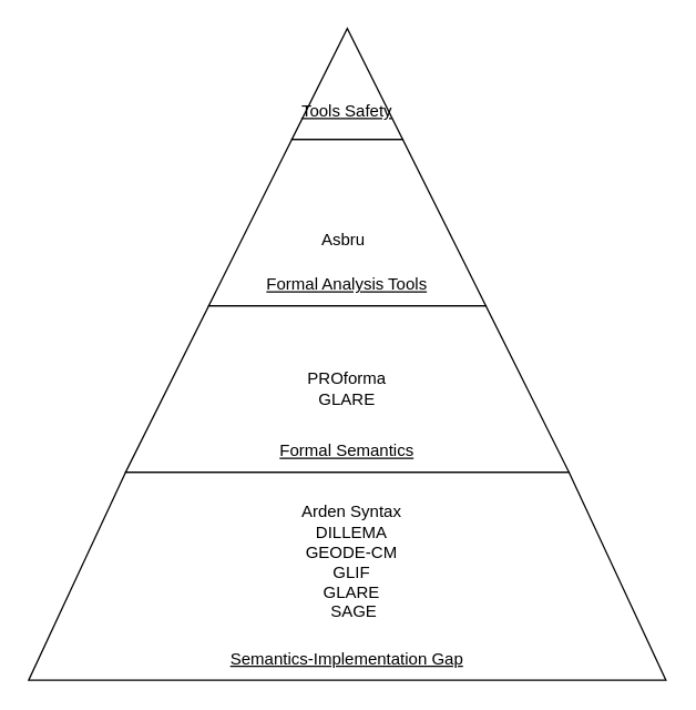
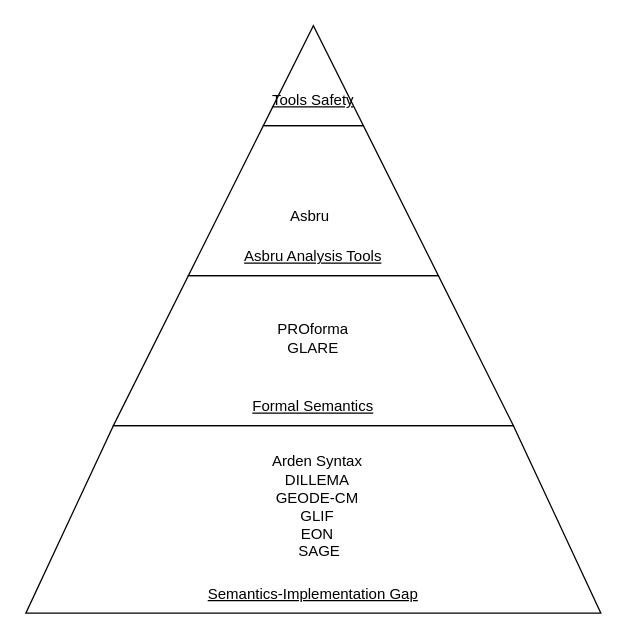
- <mxCell id="10" value="&lt;u&gt;Formal Analysis Tools&lt;br&gt;&lt;/u&gt;" style="text;html=1;align=center;verticalAlign=middle;whiteSpace=wrap;rounded=0;" vertex="1" parent="1"><mxGeometry x="110" y="190" width="280" height="30" as="geometry" /></mxCell>
+ <mxCell id="10" value="&lt;u&gt;Asbru Analysis Tools&lt;br&gt;&lt;/u&gt;" style="text;html=1;align=center;verticalAlign=middle;whiteSpace=wrap;rounded=0;" vertex="1" parent="1"><mxGeometry x="110" y="190" width="280" height="30" as="geometry" /></mxCell>
- <mxCell id="9" value="&lt;div&gt;PROforma&lt;/div&gt;&lt;div&gt;GLARE&lt;/div&gt;" style="text;html=1;align=center;verticalAlign=middle;whiteSpace=wrap;rounded=0;" vertex="1" parent="1"><mxGeometry x="180" y="260" width="140" height="40" as="geometry" /></mxCell>
+ <mxCell id="9" value="&lt;div&gt;PROforma&lt;/div&gt;&lt;div&gt;GLARE&lt;/div&gt;" style="text;html=1;align=center;verticalAlign=middle;whiteSpace=wrap;rounded=0;" vertex="1" parent="1"><mxGeometry x="180" y="250" width="140" height="40" as="geometry" /></mxCell>
- <mxCell id="7" value="&lt;div align=&quot;center&quot;&gt;Arden Syntax&amp;nbsp;&lt;/div&gt;&lt;div align=&quot;center&quot;&gt;DILLEMA&amp;nbsp;&lt;/div&gt;&lt;div align=&quot;center&quot;&gt;GEODE-CM&amp;nbsp;&lt;/div&gt;&lt;div align=&quot;center&quot;&gt;GLIF&amp;nbsp;&lt;/div&gt;&lt;div align=&quot;center&quot;&gt;GLARE&amp;nbsp;&lt;/div&gt;&lt;div align=&quot;center&quot;&gt;SAGE&lt;/div&gt;" style="text;html=1;align=center;verticalAlign=middle;whiteSpace=wrap;rounded=0;" vertex="1" parent="1"><mxGeometry x="185" y="350" width="140" height="110" as="geometry" /></mxCell>
+ <mxCell id="7" value="&lt;div align=&quot;center&quot;&gt;Arden Syntax&amp;nbsp;&lt;/div&gt;&lt;div align=&quot;center&quot;&gt;DILLEMA&amp;nbsp;&lt;/div&gt;&lt;div align=&quot;center&quot;&gt;GEODE-CM&amp;nbsp;&lt;/div&gt;&lt;div align=&quot;center&quot;&gt;GLIF&amp;nbsp;&lt;/div&gt;&lt;div align=&quot;center&quot;&gt;EON&amp;nbsp;&lt;/div&gt;&lt;div align=&quot;center&quot;&gt;SAGE&lt;/div&gt;" style="text;html=1;align=center;verticalAlign=middle;whiteSpace=wrap;rounded=0;" vertex="1" parent="1"><mxGeometry x="185" y="350" width="140" height="110" as="geometry" /></mxCell>
